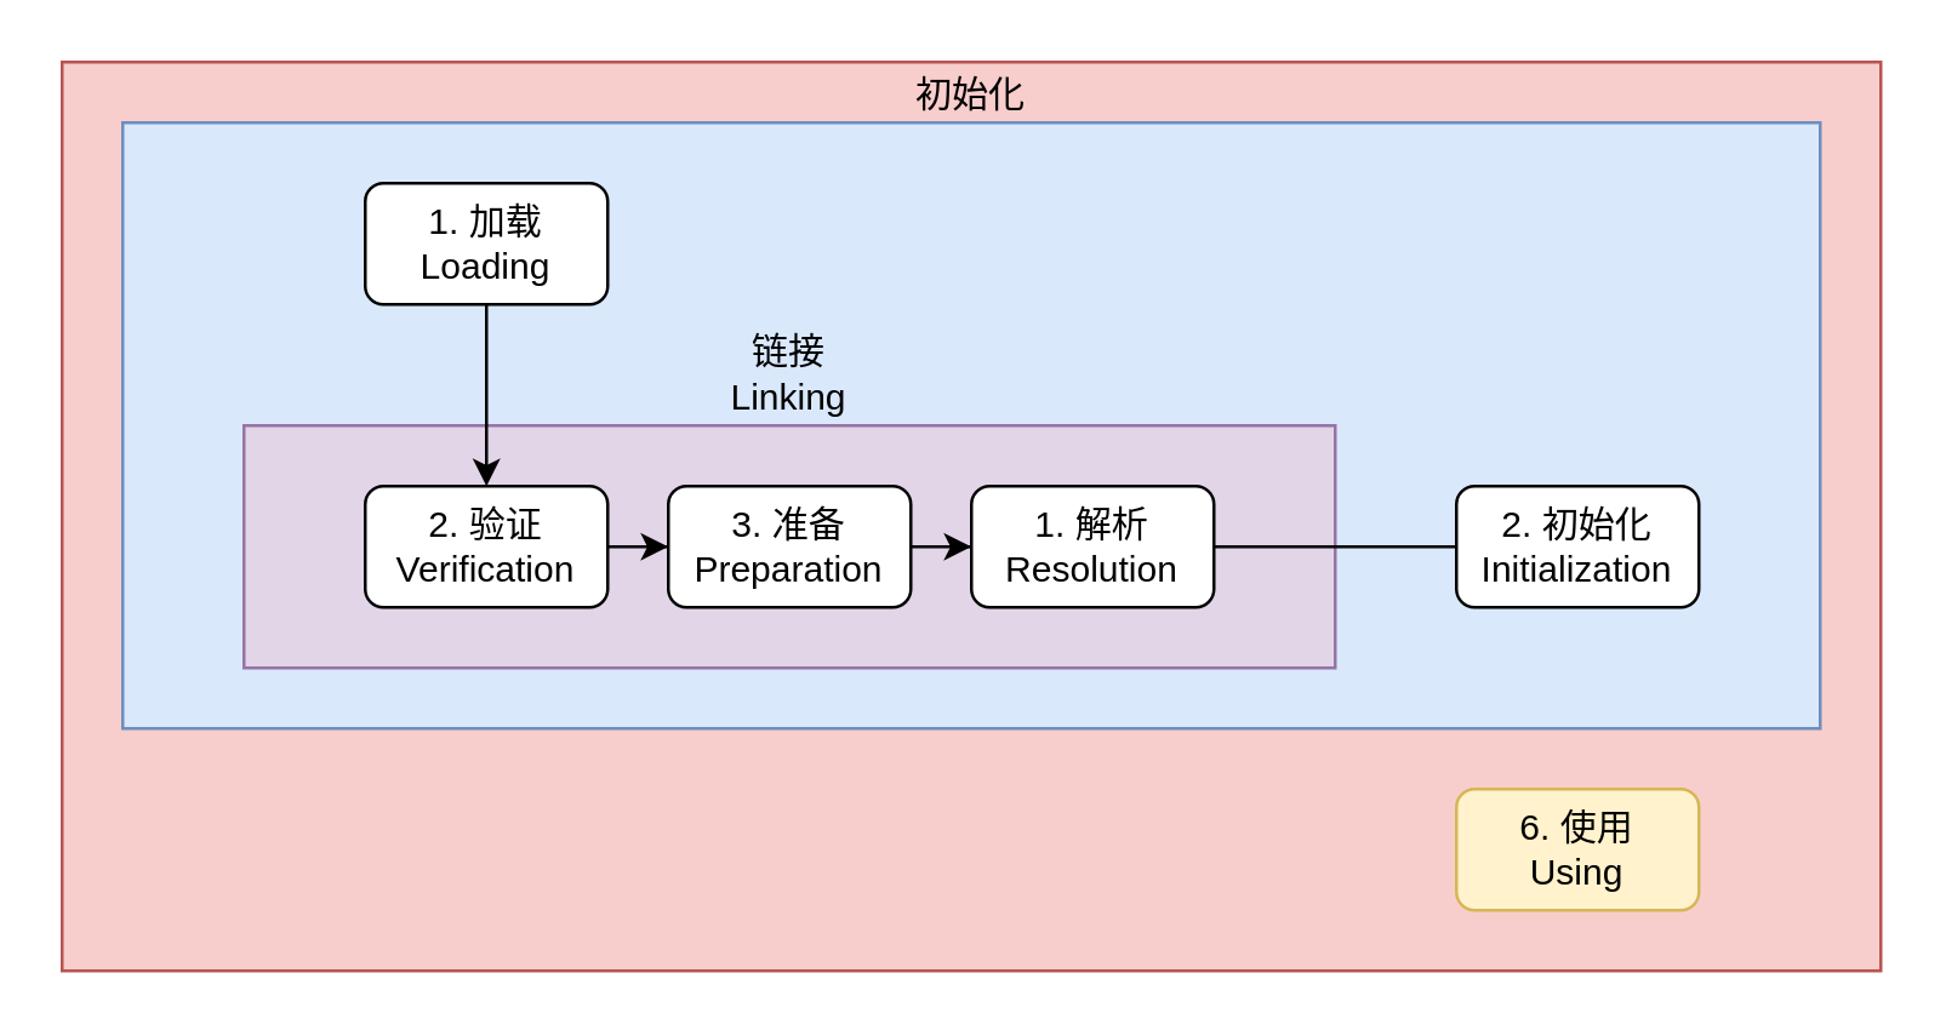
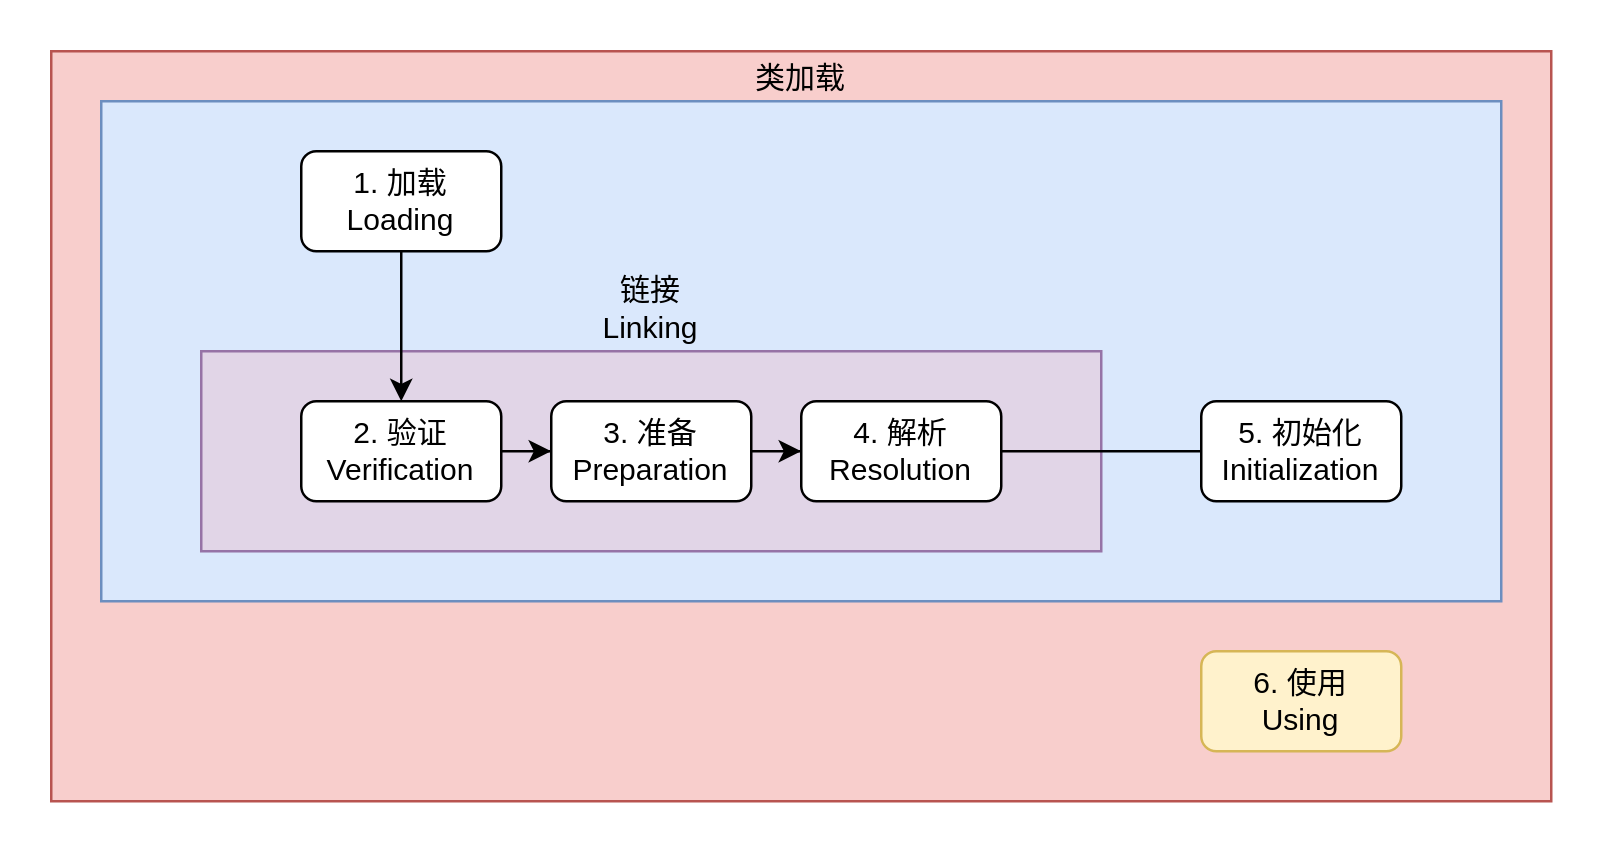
- <mxCell id="3" value="初始化" style="rounded=0;whiteSpace=wrap;html=1;labelPosition=center;verticalLabelPosition=top;align=center;verticalAlign=bottom;fillColor=#dae8fc;strokeColor=#6c8ebf;comic=0;" vertex="1" parent="1"><mxGeometry x="40" y="40" width="560" height="200" as="geometry" /></mxCell>
+ <mxCell id="3" value="类加载" style="rounded=0;whiteSpace=wrap;html=1;labelPosition=center;verticalLabelPosition=top;align=center;verticalAlign=bottom;fillColor=#dae8fc;strokeColor=#6c8ebf;comic=0;" vertex="1" parent="1"><mxGeometry x="40" y="40" width="560" height="200" as="geometry" /></mxCell>
- <mxCell id="12" value="1. 解析&lt;br&gt;Resolution" style="rounded=1;whiteSpace=wrap;html=1;comic=0;" vertex="1" parent="1"><mxGeometry x="320" y="160" width="80" height="40" as="geometry" /></mxCell>
+ <mxCell id="12" value="4. 解析&lt;br&gt;Resolution" style="rounded=1;whiteSpace=wrap;html=1;comic=0;" vertex="1" parent="1"><mxGeometry x="320" y="160" width="80" height="40" as="geometry" /></mxCell>
- <mxCell id="6" value="2. 初始化&lt;br&gt;Initialization" style="rounded=1;whiteSpace=wrap;html=1;comic=0;" vertex="1" parent="1"><mxGeometry x="480" y="160" width="80" height="40" as="geometry" /></mxCell>
+ <mxCell id="6" value="5. 初始化&lt;br&gt;Initialization" style="rounded=1;whiteSpace=wrap;html=1;comic=0;" vertex="1" parent="1"><mxGeometry x="480" y="160" width="80" height="40" as="geometry" /></mxCell>
